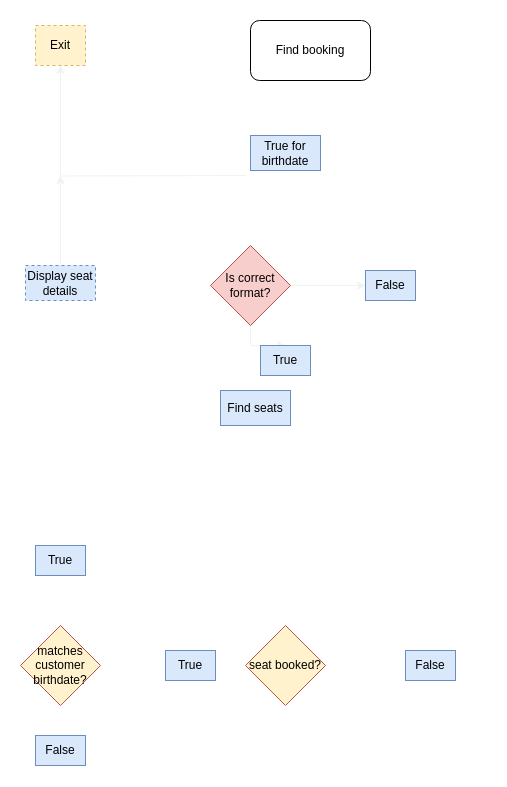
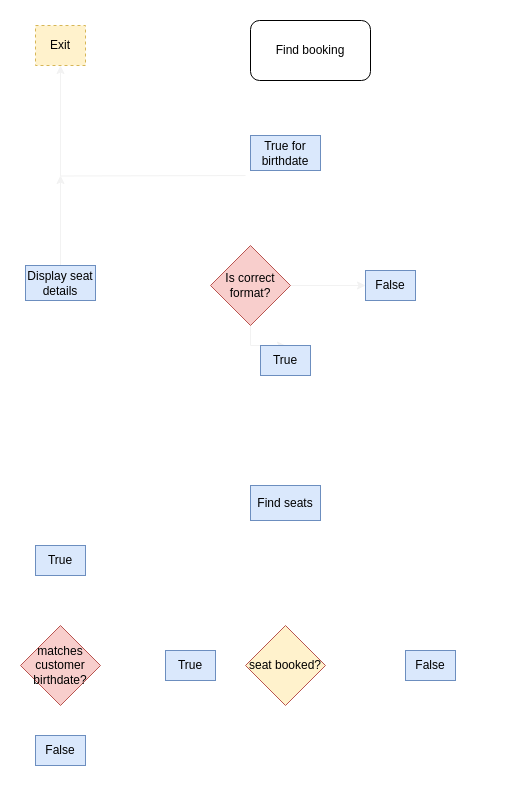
- <mxCell id="14" value="Display seat details" style="rounded=0;whiteSpace=wrap;html=1;fillColor=#dae8fc;strokeColor=#6c8ebf;dashed=1;" vertex="1" parent="1"><mxGeometry x="25" y="265" width="70" height="35" as="geometry" /></mxCell>
+ <mxCell id="14" value="Display seat details" style="rounded=0;whiteSpace=wrap;html=1;fillColor=#dae8fc;strokeColor=#6c8ebf;" vertex="1" parent="1"><mxGeometry x="25" y="265" width="70" height="35" as="geometry" /></mxCell>
- <mxCell id="31" value="Find seats" style="rounded=0;whiteSpace=wrap;html=1;fillColor=#dae8fc;strokeColor=#6c8ebf;" vertex="1" parent="1"><mxGeometry x="220" y="390" width="70" height="35" as="geometry" /></mxCell>
+ <mxCell id="31" value="Find seats" style="rounded=0;whiteSpace=wrap;html=1;fillColor=#dae8fc;strokeColor=#6c8ebf;" vertex="1" parent="1"><mxGeometry x="250" y="485" width="70" height="35" as="geometry" /></mxCell>
- <mxCell id="24" value="matches customer birthdate?" style="rhombus;whiteSpace=wrap;html=1;fillColor=#fff2cc;strokeColor=#b85450;" vertex="1" parent="1"><mxGeometry x="20" y="625" width="80" height="80" as="geometry" /></mxCell>
+ <mxCell id="24" value="matches customer birthdate?" style="rhombus;whiteSpace=wrap;html=1;fillColor=#f8cecc;strokeColor=#b85450;" vertex="1" parent="1"><mxGeometry x="20" y="625" width="80" height="80" as="geometry" /></mxCell>
